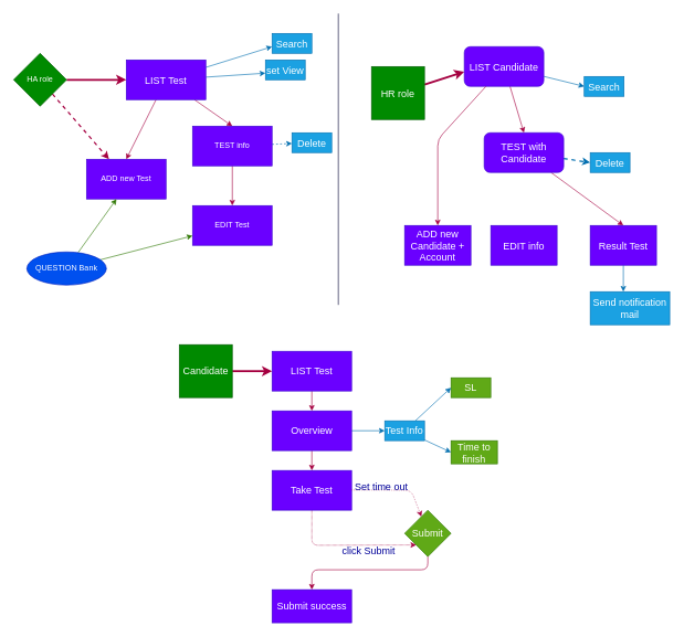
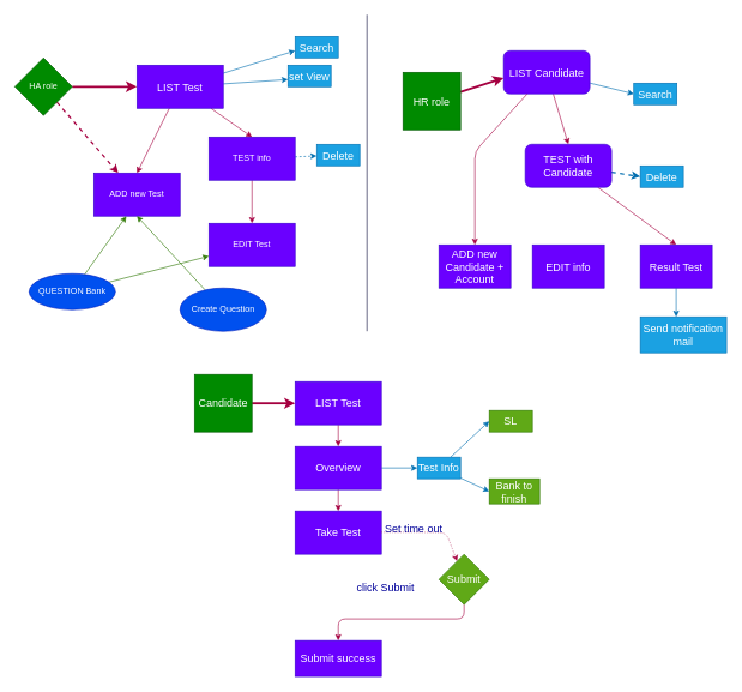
+ <mxCell id="18" style="edgeStyle=none;html=1;entryX=0.5;entryY=1;entryDx=0;entryDy=0;strokeWidth=1;fillColor=#60a917;strokeColor=#2D7600;" parent="1" source="19" target="10" edge="1"><mxGeometry relative="1" as="geometry" /></mxCell>
+ <mxCell id="19" value="Create Question" style="ellipse;whiteSpace=wrap;html=1;fillColor=#0050ef;fontColor=#ffffff;strokeColor=#001DBC;" parent="1" vertex="1"><mxGeometry x="250" y="400" width="120" height="60" as="geometry" /></mxCell>
- <mxCell id="49" value="Time to finish" style="text;html=1;strokeColor=#2D7600;fillColor=#60a917;align=center;verticalAlign=middle;whiteSpace=wrap;rounded=0;fontSize=15;fontColor=#ffffff;" parent="1" vertex="1"><mxGeometry x="680" y="665" width="70" height="35" as="geometry" /></mxCell>
+ <mxCell id="49" value="Bank to finish" style="text;html=1;strokeColor=#2D7600;fillColor=#60a917;align=center;verticalAlign=middle;whiteSpace=wrap;rounded=0;fontSize=15;fontColor=#ffffff;" parent="1" vertex="1"><mxGeometry x="680" y="665" width="70" height="35" as="geometry" /></mxCell>
- <mxCell id="51" style="edgeStyle=none;html=1;entryX=0;entryY=1;entryDx=0;entryDy=0;fontSize=15;fontColor=#000099;strokeColor=#A50040;strokeWidth=1;fillColor=#d80073;dashed=1;dashPattern=1 1;" parent="1" source="52" target="55" edge="1"><mxGeometry relative="1" as="geometry"><Array as="points"><mxPoint x="470" y="823" /></Array></mxGeometry></mxCell>
- <mxCell id="58" value="click Submit" style="text;strokeColor=none;fillColor=none;align=left;verticalAlign=middle;spacingLeft=4;spacingRight=4;overflow=hidden;points=[[0,0.5],[1,0.5]];portConstraint=eastwest;rotatable=0;fontSize=15;fontColor=#000099;" parent="1" vertex="1"><mxGeometry x="510" y="815" width="90" height="30" as="geometry" /></mxCell>
+ <mxCell id="58" value="click Submit" style="text;strokeColor=none;fillColor=none;align=left;verticalAlign=middle;spacingLeft=4;spacingRight=4;overflow=hidden;points=[[0,0.5],[1,0.5]];portConstraint=eastwest;rotatable=0;fontSize=15;fontColor=#000099;" parent="1" vertex="1"><mxGeometry x="490" y="800" width="90" height="30" as="geometry" /></mxCell>
